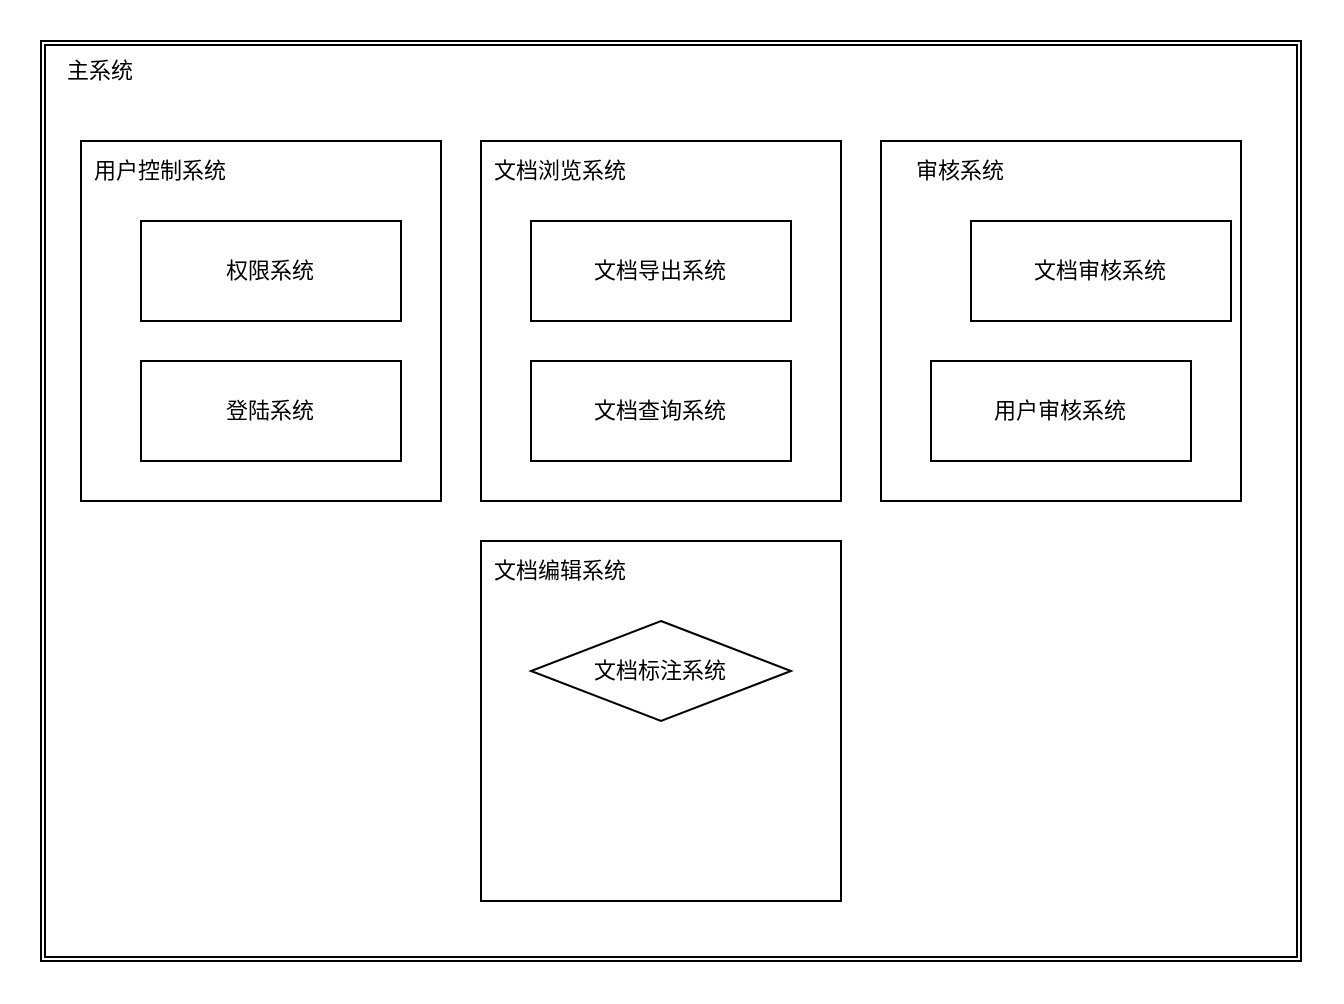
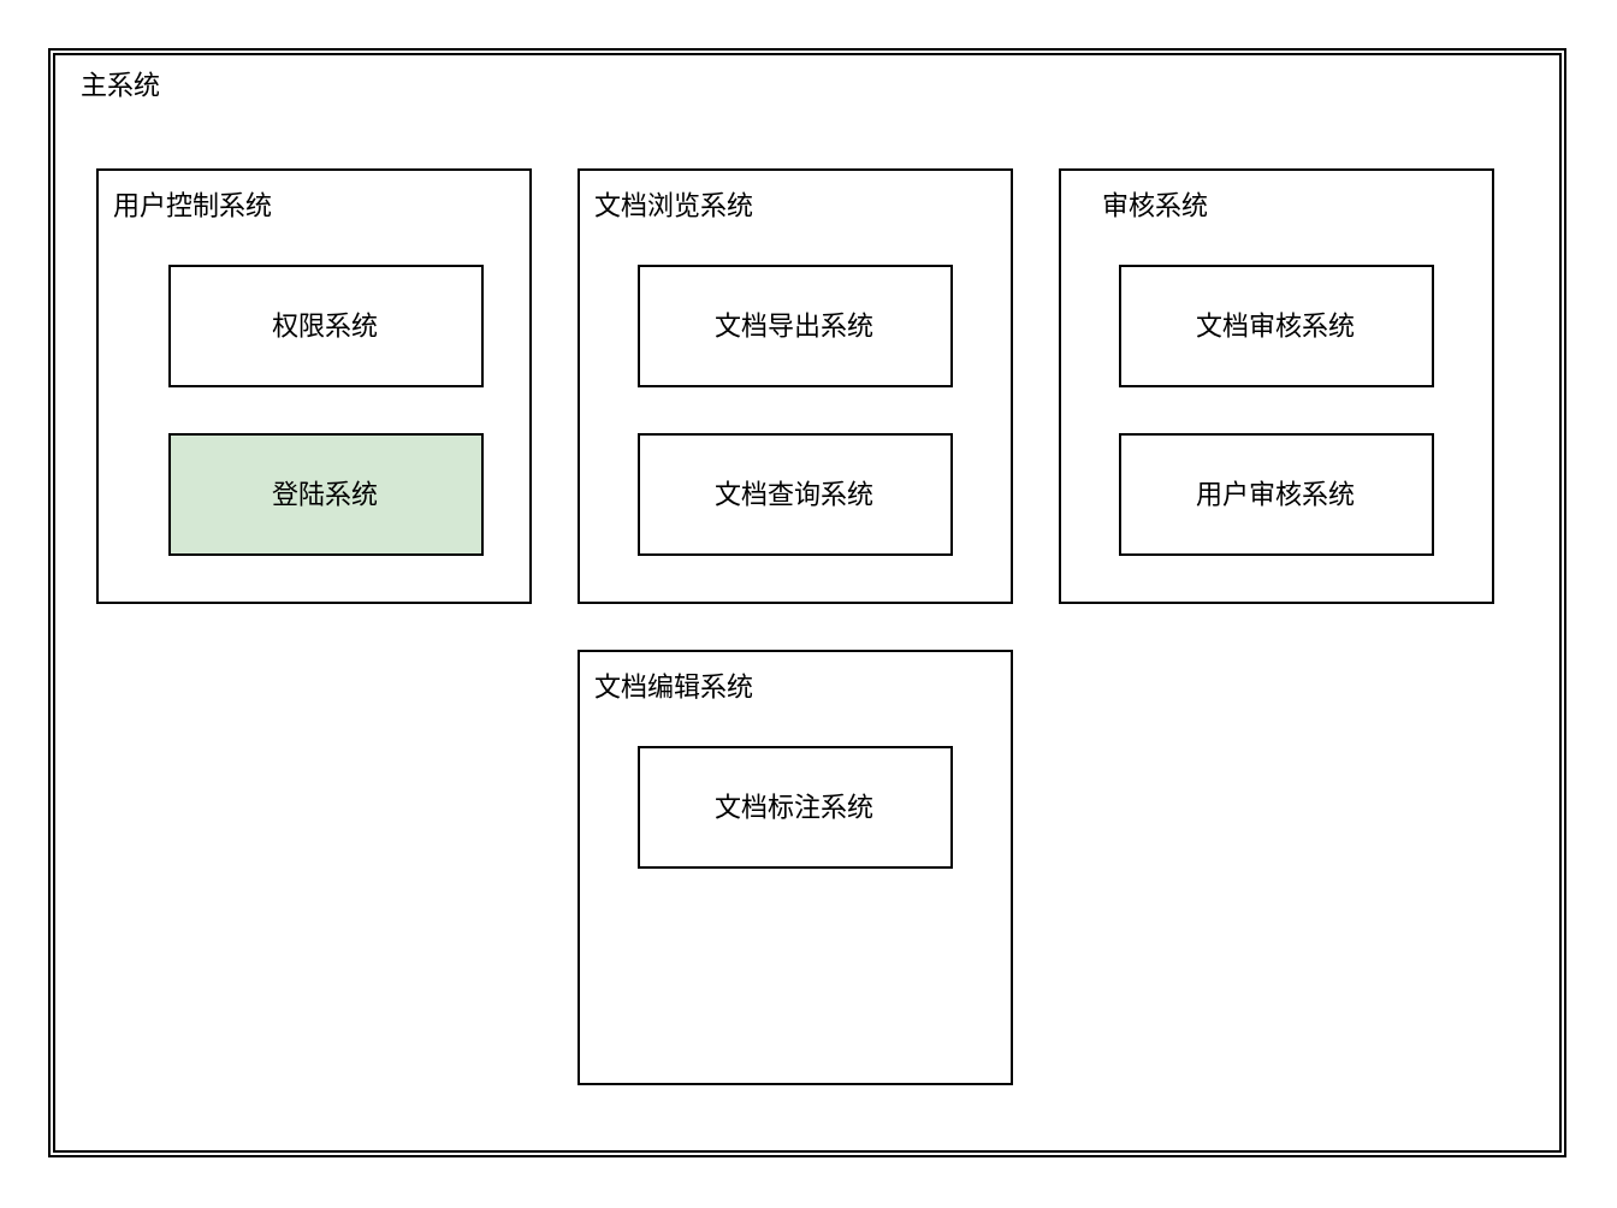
- <mxCell id="14" value="文档审核系统" style="html=1;whiteSpace=wrap;fontFamily=Helvetica;fontSize=11;fontColor=default;" vertex="1" parent="1"><mxGeometry x="485" y="110" width="130" height="50" as="geometry" /></mxCell>
+ <mxCell id="14" value="文档审核系统" style="html=1;whiteSpace=wrap;fontFamily=Helvetica;fontSize=11;fontColor=default;" vertex="1" parent="1"><mxGeometry x="465" y="110" width="130" height="50" as="geometry" /></mxCell>
- <mxCell id="9" value="登陆系统" style="html=1;whiteSpace=wrap;fontFamily=Helvetica;fontSize=11;fontColor=default;" vertex="1" parent="1"><mxGeometry x="70" y="180" width="130" height="50" as="geometry" /></mxCell>
+ <mxCell id="9" value="登陆系统" style="html=1;whiteSpace=wrap;fontFamily=Helvetica;fontSize=11;fontColor=default;fillColor=#d5e8d4;" vertex="1" parent="1"><mxGeometry x="70" y="180" width="130" height="50" as="geometry" /></mxCell>
- <mxCell id="17" value="文档标注系统" style="rhombus;html=1;whiteSpace=wrap;fontFamily=Helvetica;fontSize=11;fontColor=default;" vertex="1" parent="1"><mxGeometry x="265" y="310" width="130" height="50" as="geometry" /></mxCell>
+ <mxCell id="17" value="文档标注系统" style="html=1;whiteSpace=wrap;fontFamily=Helvetica;fontSize=11;fontColor=default;" vertex="1" parent="1"><mxGeometry x="265" y="310" width="130" height="50" as="geometry" /></mxCell>
